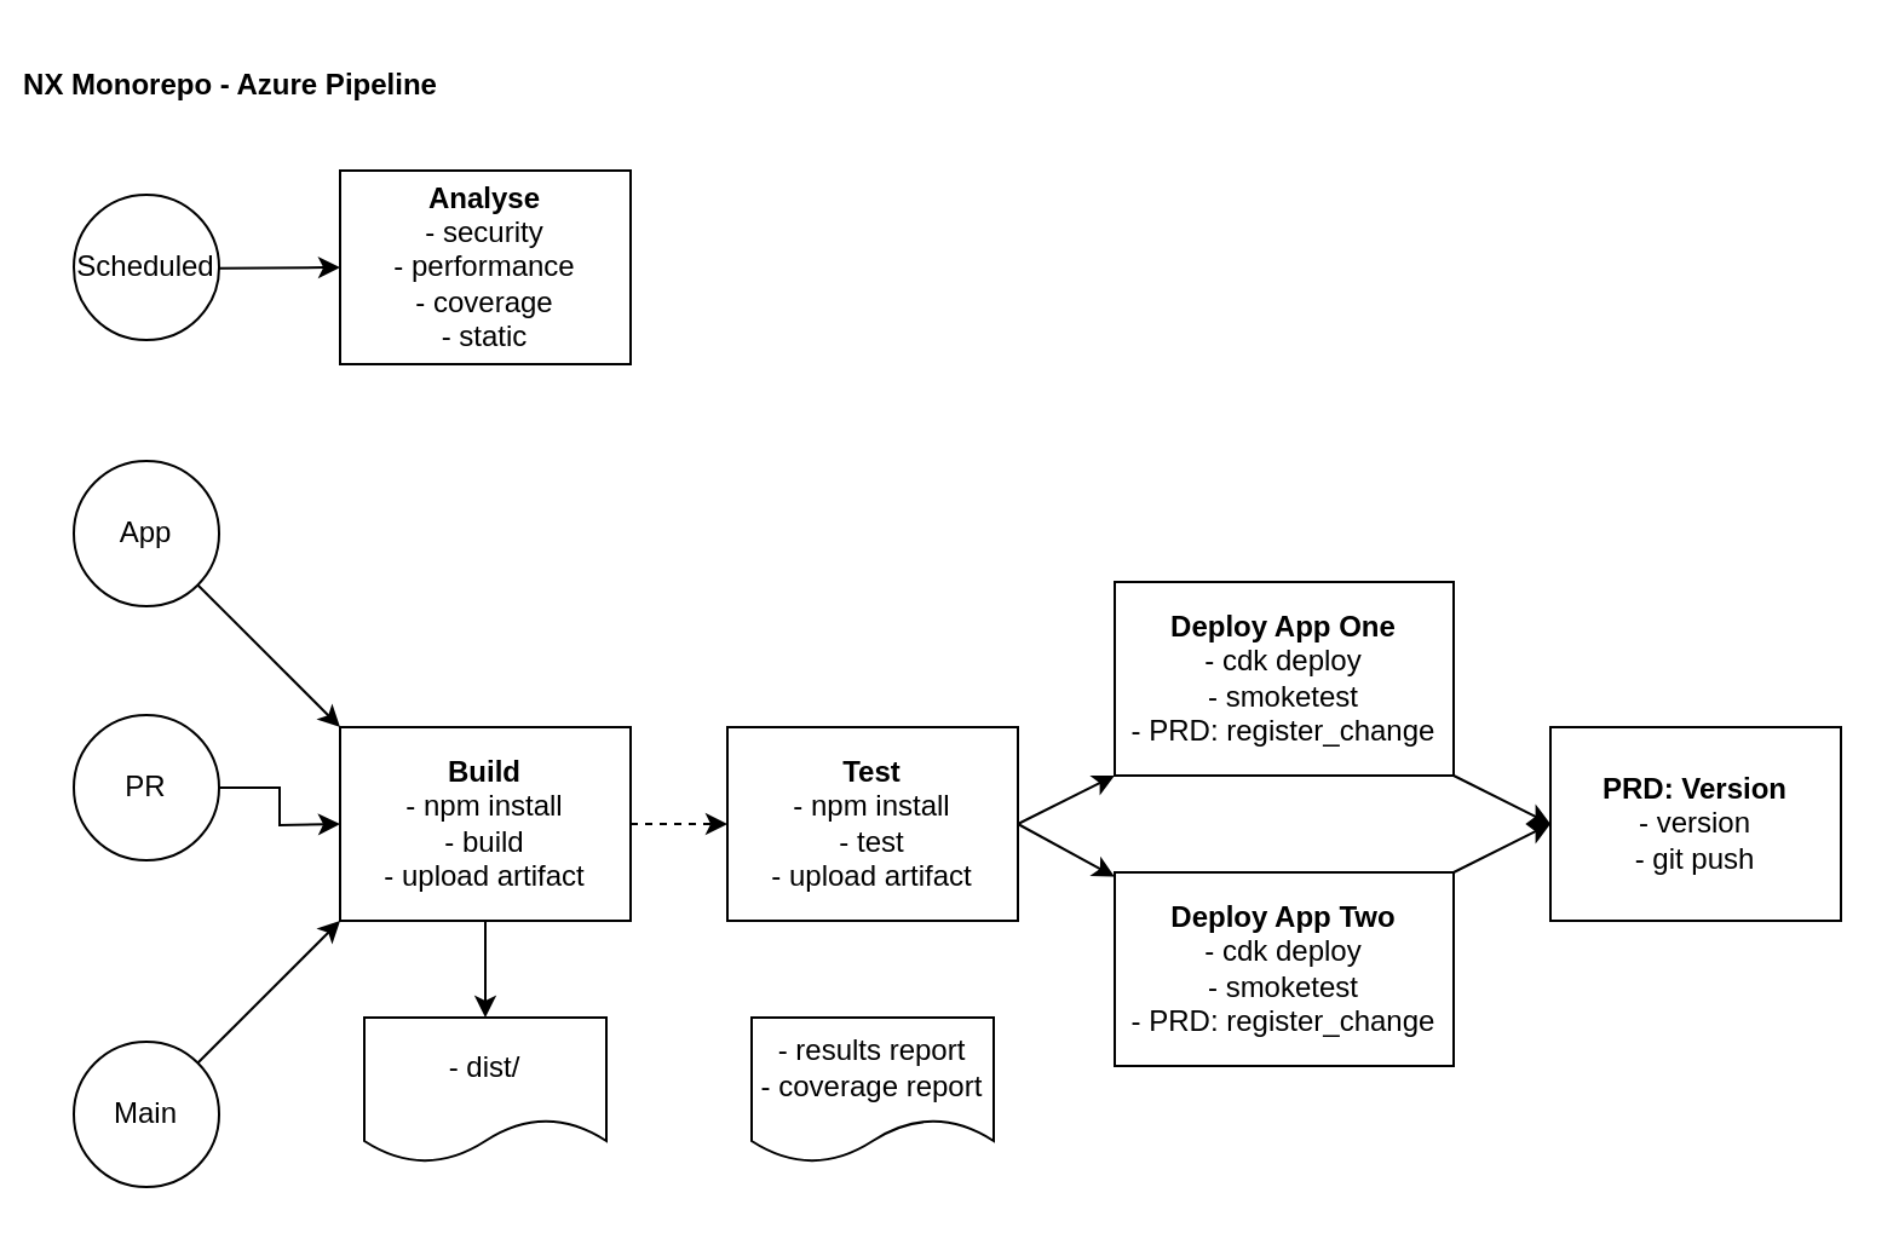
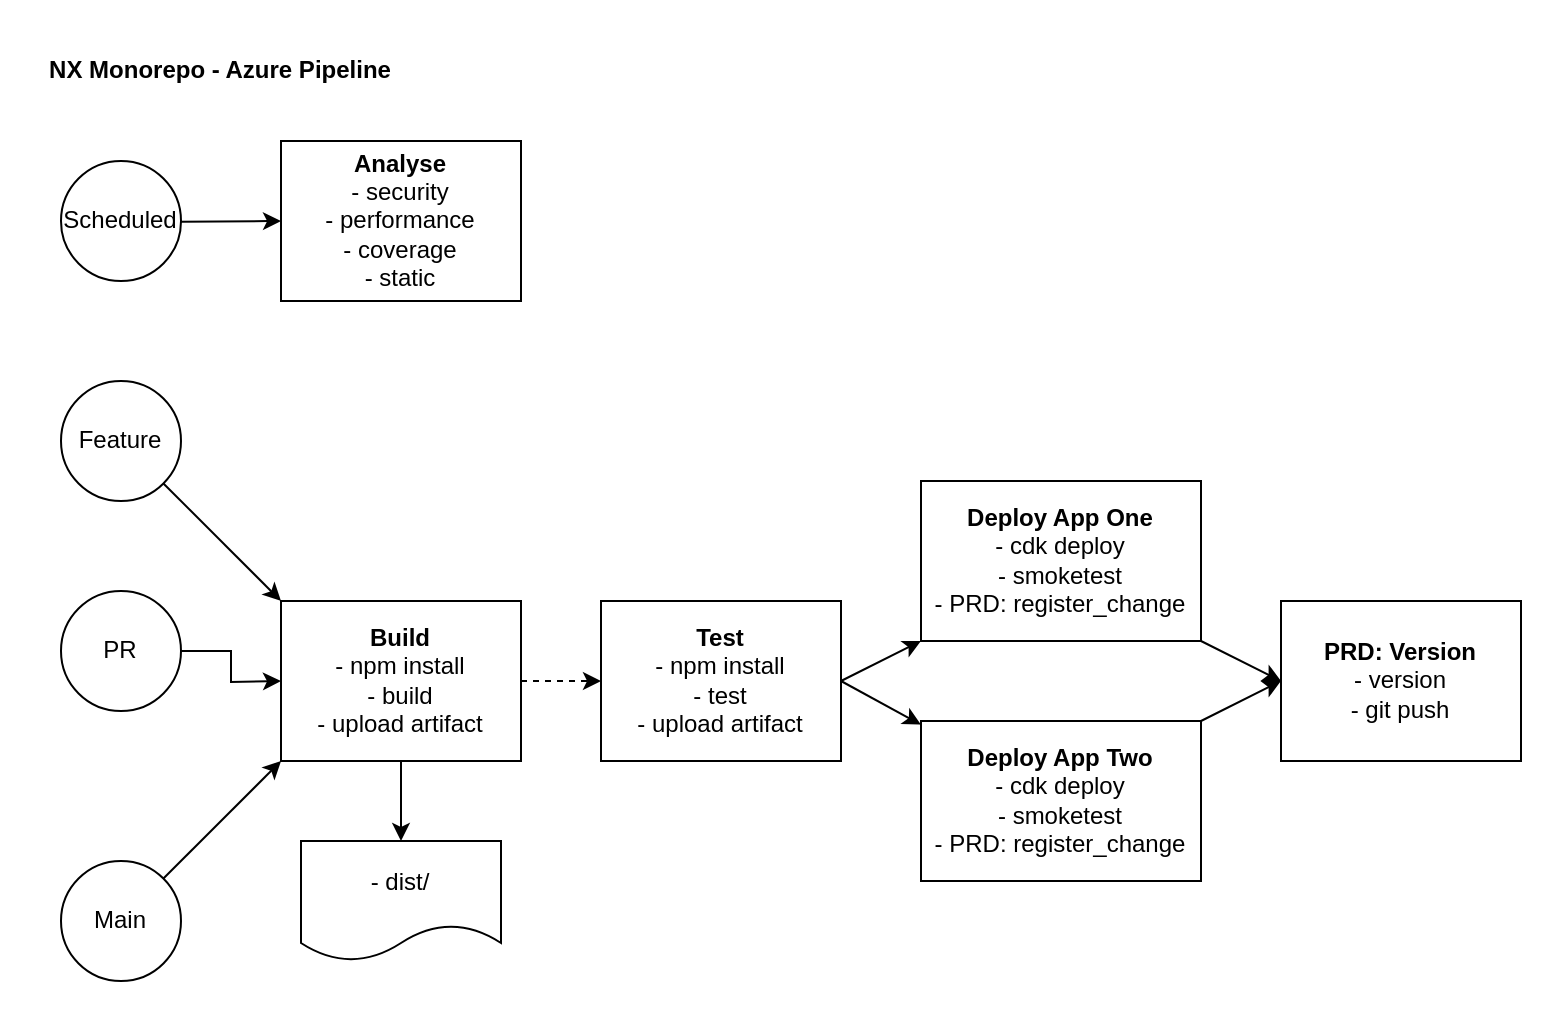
- <mxCell id="2" value="NX Monorepo - Azure Pipeline" style="text;html=1;strokeColor=none;fillColor=none;align=center;verticalAlign=middle;whiteSpace=wrap;rounded=0;fontStyle=1" vertex="1" parent="1"><mxGeometry x="5" y="20" width="180" height="30" as="geometry" /></mxCell>
+ <mxCell id="2" value="NX Monorepo - Azure Pipeline" style="text;html=1;strokeColor=none;fillColor=none;align=center;verticalAlign=middle;whiteSpace=wrap;rounded=0;fontStyle=1" vertex="1" parent="1"><mxGeometry x="20" y="20" width="180" height="30" as="geometry" /></mxCell>
- <mxCell id="6" value="App" style="ellipse;whiteSpace=wrap;html=1;aspect=fixed;" vertex="1" parent="1"><mxGeometry x="30" y="190" width="60" height="60" as="geometry" /></mxCell>
+ <mxCell id="6" value="Feature" style="ellipse;whiteSpace=wrap;html=1;aspect=fixed;" vertex="1" parent="1"><mxGeometry x="30" y="190" width="60" height="60" as="geometry" /></mxCell>
- <mxCell id="13" value="- results report&lt;br&gt;- coverage report" style="shape=document;whiteSpace=wrap;html=1;boundedLbl=1;" vertex="1" parent="1"><mxGeometry x="310" y="420" width="100" height="60" as="geometry" /></mxCell>
